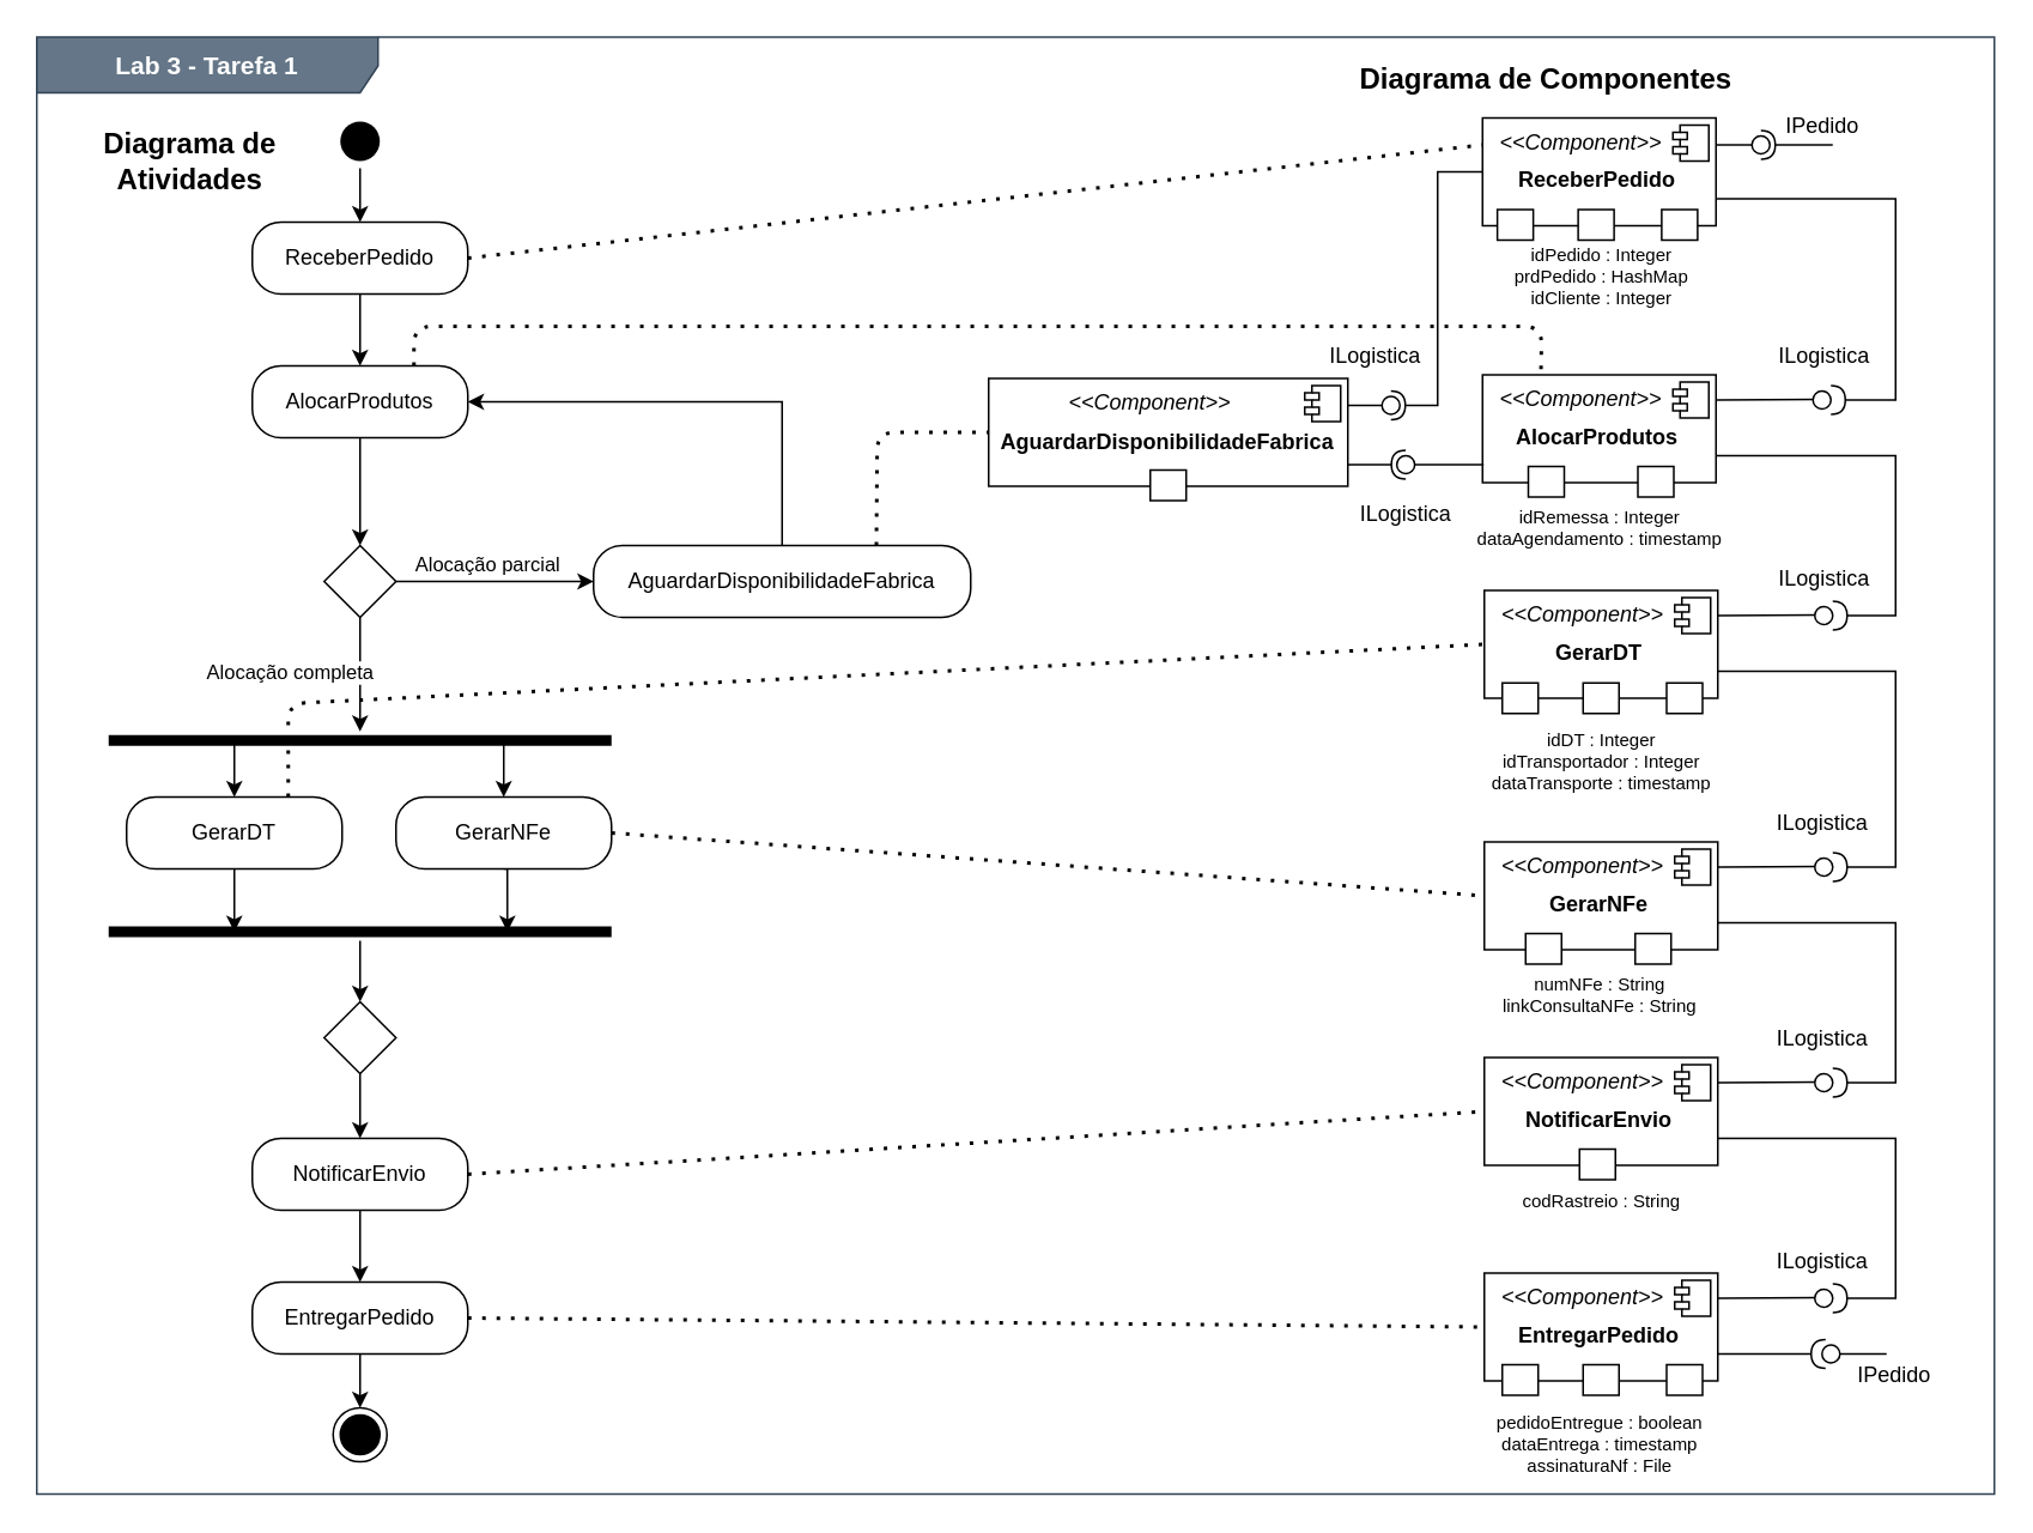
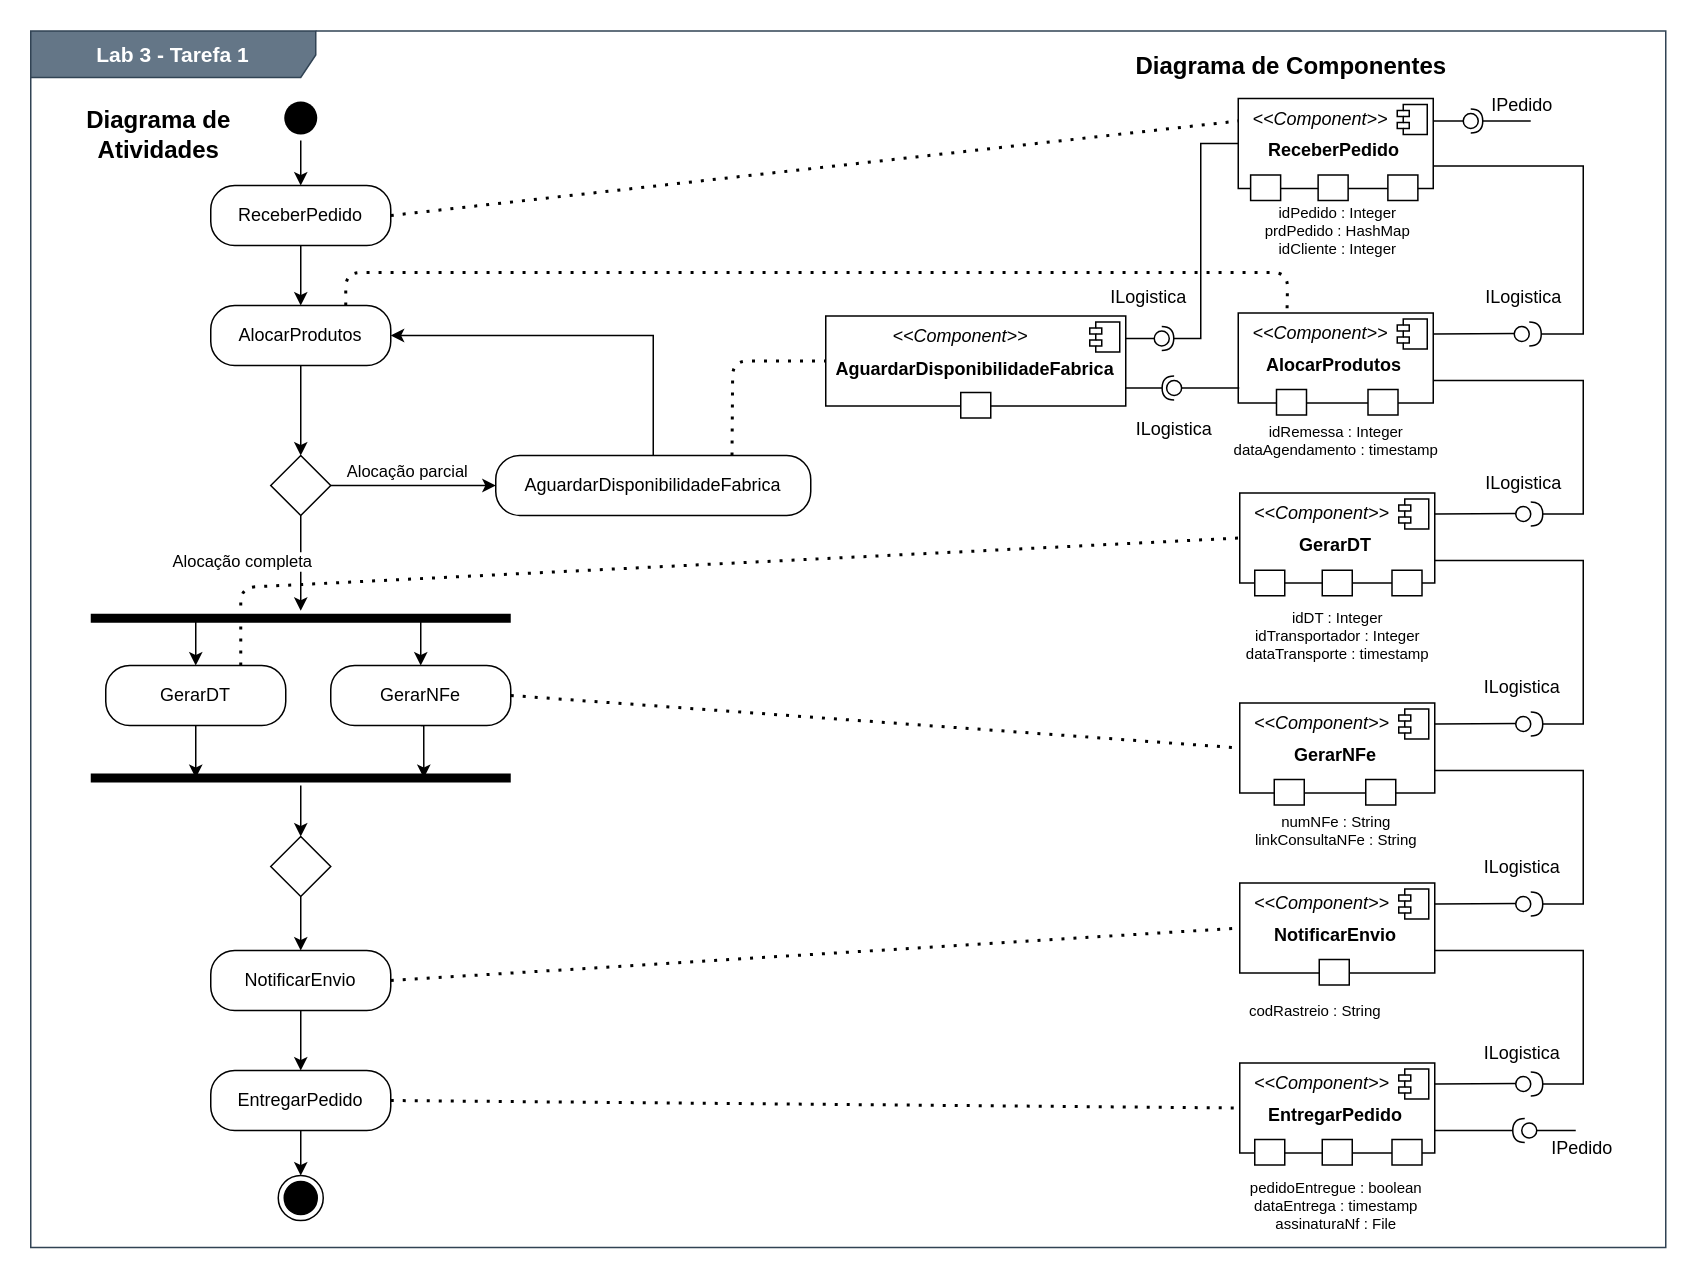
- <mxCell id="83" value="codRastreio : String" style="text;html=1;align=center;verticalAlign=middle;resizable=0;points=[];autosize=1;fontSize=10;" parent="1" vertex="1"><mxGeometry x="841" y="658" width="100" height="20" as="geometry" /></mxCell>
+ <mxCell id="83" value="codRastreio : String" style="text;html=1;align=center;verticalAlign=middle;resizable=0;points=[];autosize=1;fontSize=10;" parent="1" vertex="1"><mxGeometry x="826" y="663" width="100" height="20" as="geometry" /></mxCell>
